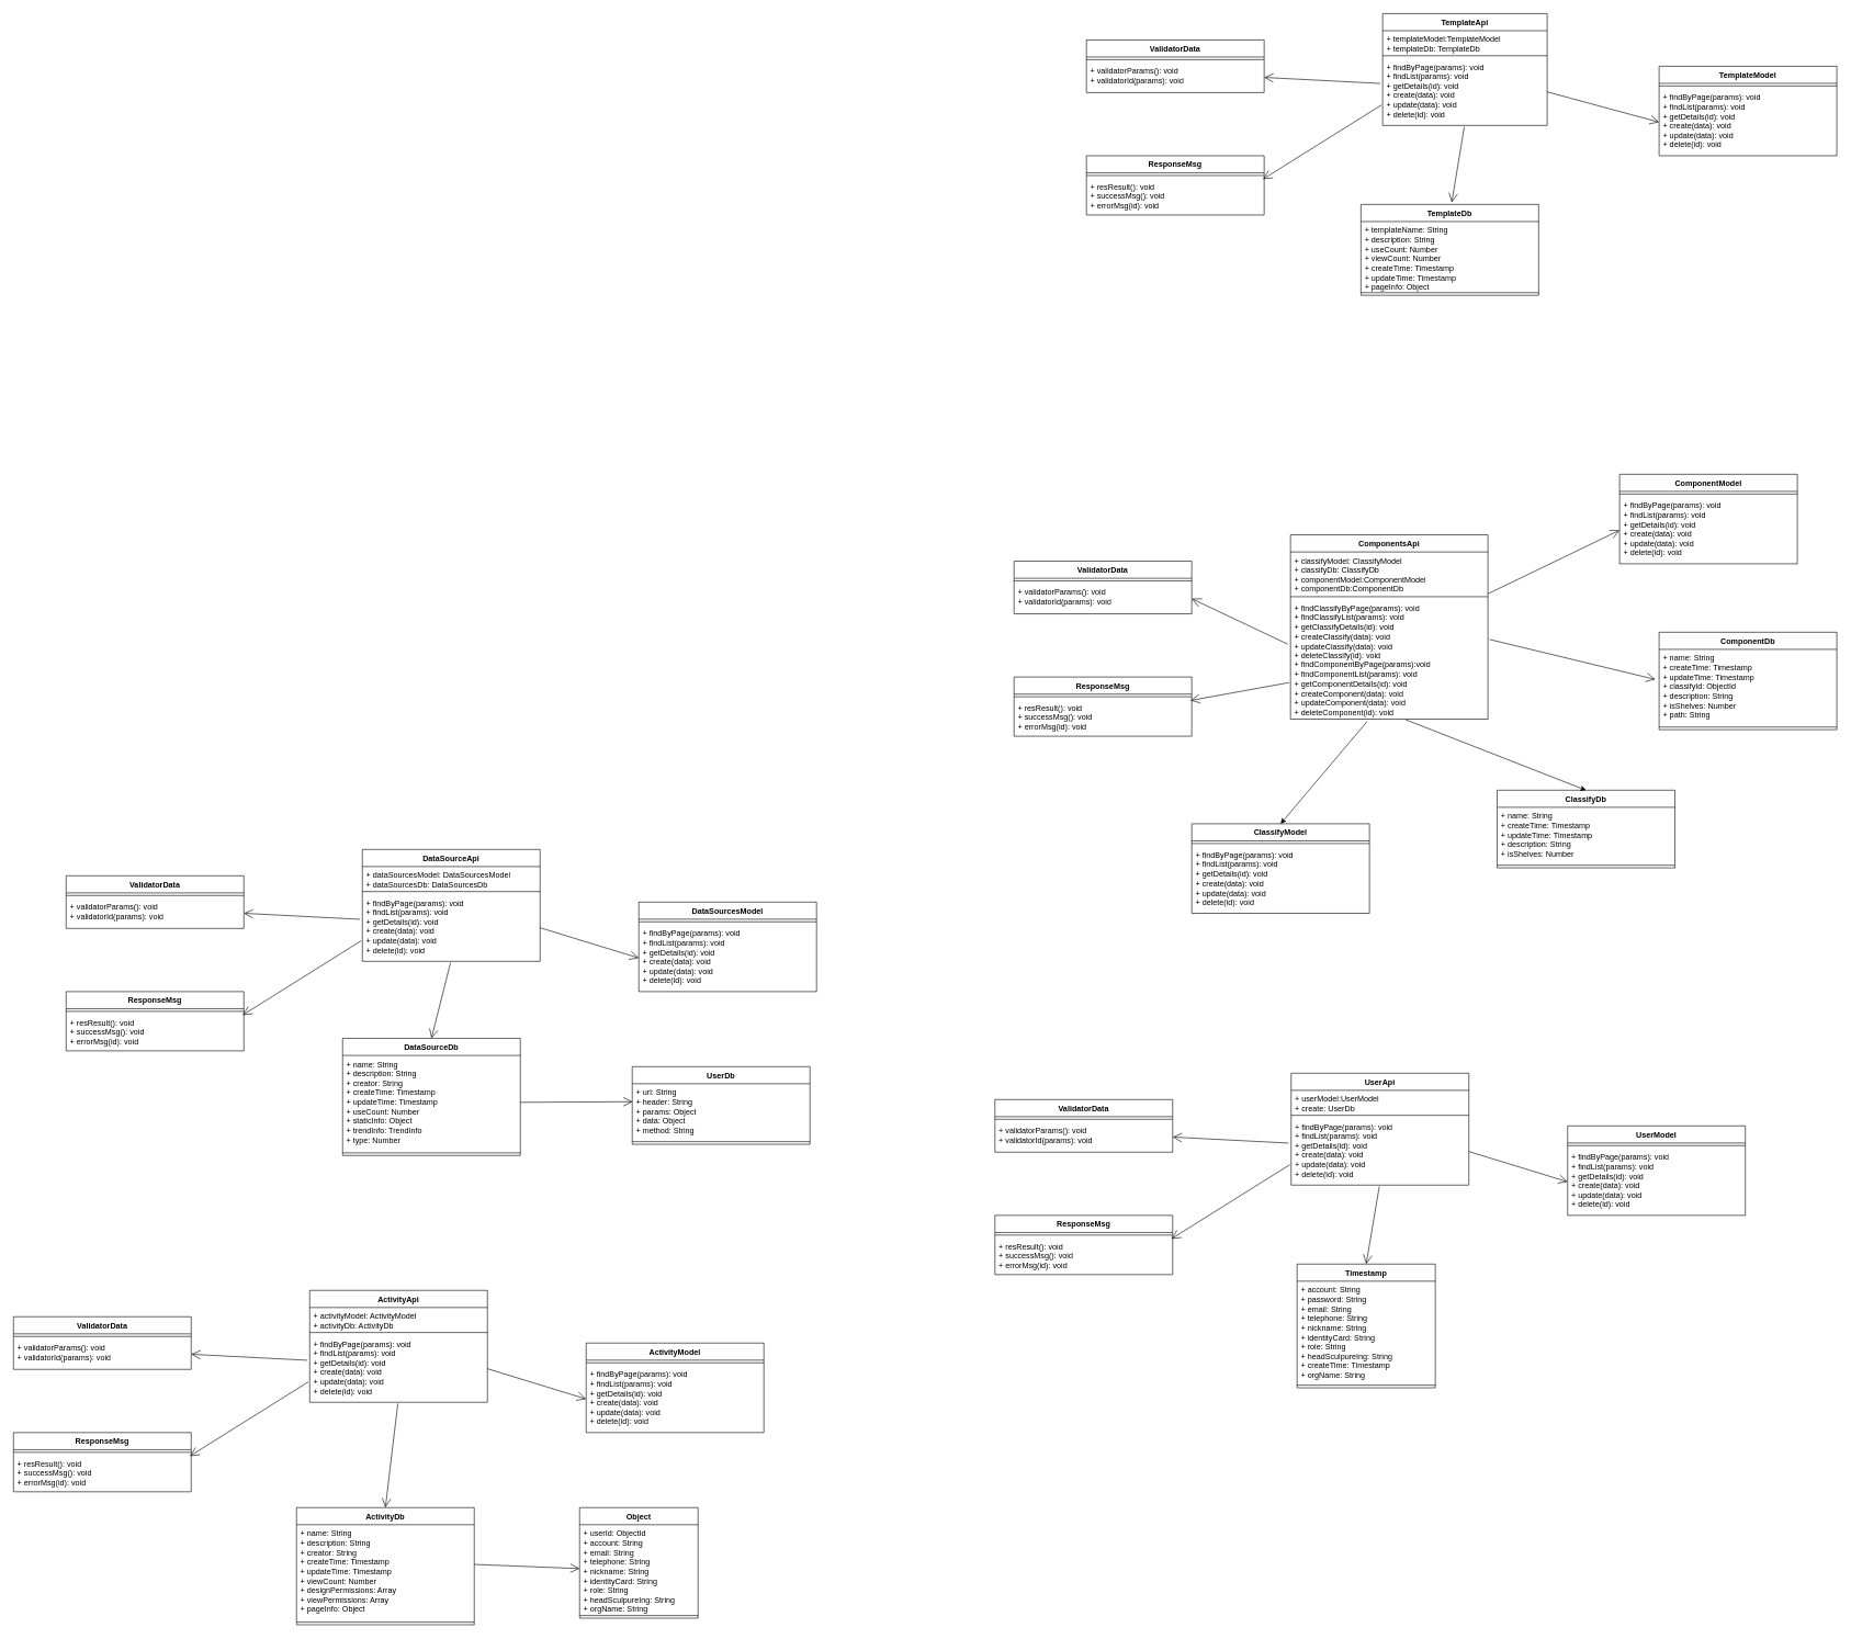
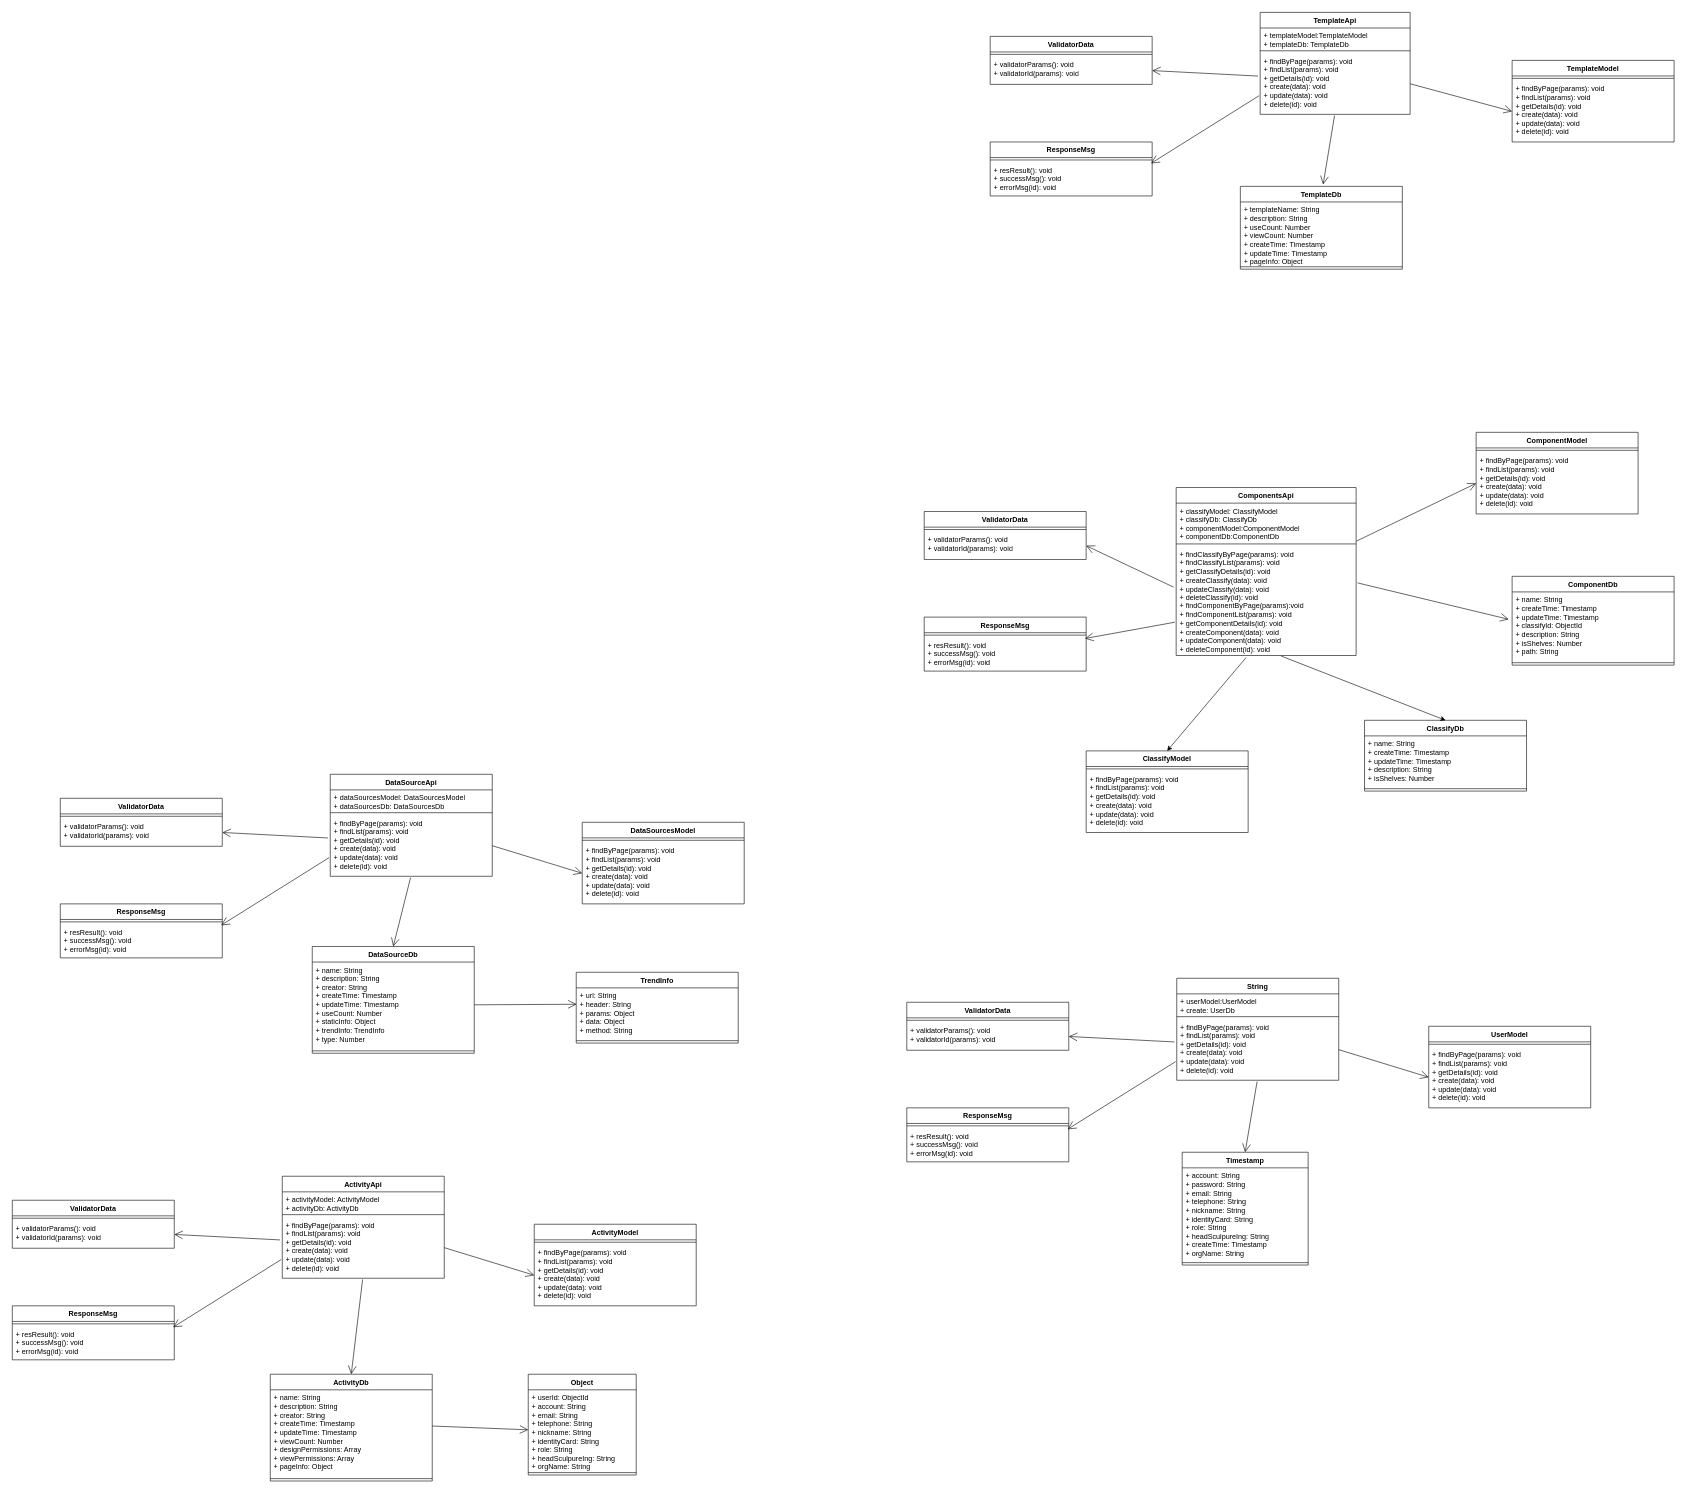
- <mxCell id="14" value="UserDb" style="swimlane;fontStyle=1;align=center;verticalAlign=top;childLayout=stackLayout;horizontal=1;startSize=26;horizontalStack=0;resizeParent=1;resizeParentMax=0;resizeLast=0;collapsible=1;marginBottom=0;whiteSpace=wrap;html=1;" parent="1" vertex="1"><mxGeometry x="960" y="1620" width="270" height="118" as="geometry" /></mxCell>
+ <mxCell id="14" value="TrendInfo" style="swimlane;fontStyle=1;align=center;verticalAlign=top;childLayout=stackLayout;horizontal=1;startSize=26;horizontalStack=0;resizeParent=1;resizeParentMax=0;resizeLast=0;collapsible=1;marginBottom=0;whiteSpace=wrap;html=1;" parent="1" vertex="1"><mxGeometry x="960" y="1620" width="270" height="118" as="geometry" /></mxCell>
- <mxCell id="47" value="UserApi" style="swimlane;fontStyle=1;align=center;verticalAlign=top;childLayout=stackLayout;horizontal=1;startSize=26;horizontalStack=0;resizeParent=1;resizeParentMax=0;resizeLast=0;collapsible=1;marginBottom=0;whiteSpace=wrap;html=1;" parent="1" vertex="1"><mxGeometry x="1961" y="1630" width="270" height="170" as="geometry" /></mxCell>
+ <mxCell id="47" value="String" style="swimlane;fontStyle=1;align=center;verticalAlign=top;childLayout=stackLayout;horizontal=1;startSize=26;horizontalStack=0;resizeParent=1;resizeParentMax=0;resizeLast=0;collapsible=1;marginBottom=0;whiteSpace=wrap;html=1;" parent="1" vertex="1"><mxGeometry x="1961" y="1630" width="270" height="170" as="geometry" /></mxCell>
